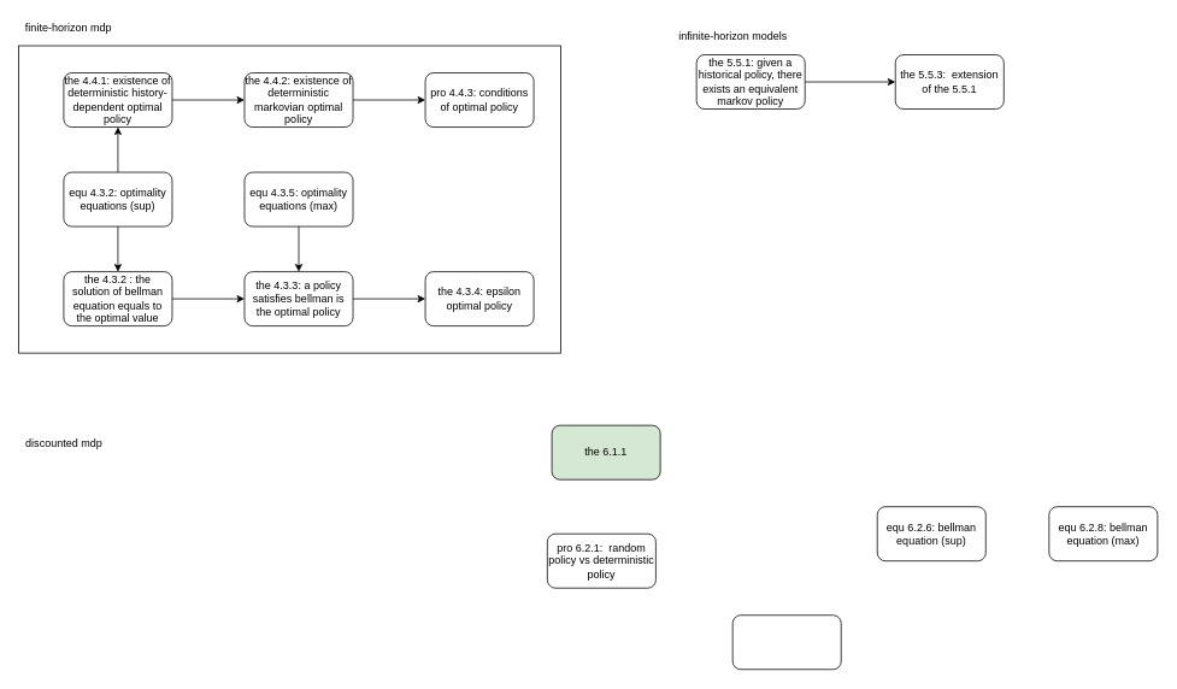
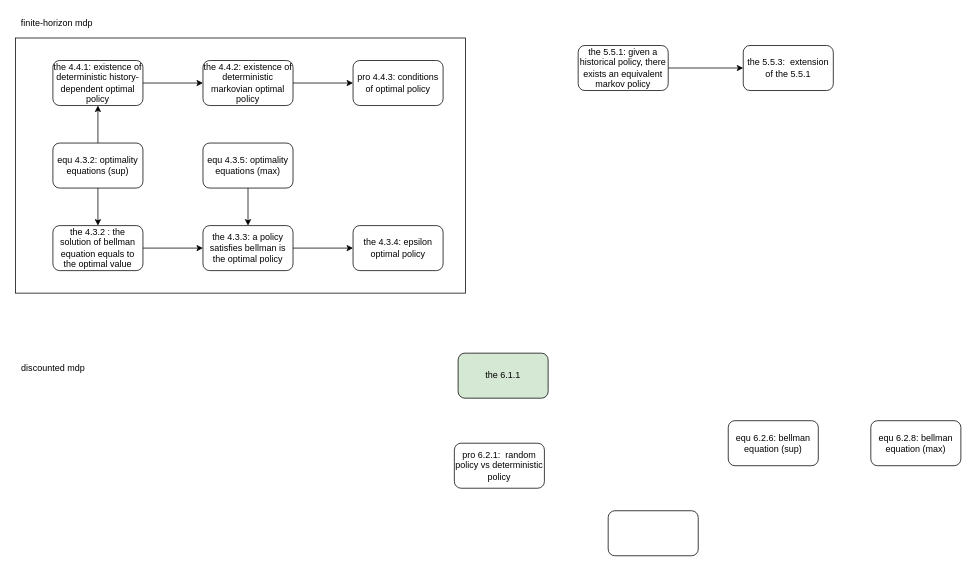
- <mxCell id="22" value="infinite-horizon models" style="text;html=1;align=center;verticalAlign=middle;resizable=0;points=[];autosize=1;strokeColor=none;fillColor=none;" vertex="1" parent="1"><mxGeometry x="740" y="30" width="140" height="20" as="geometry" /></mxCell>
